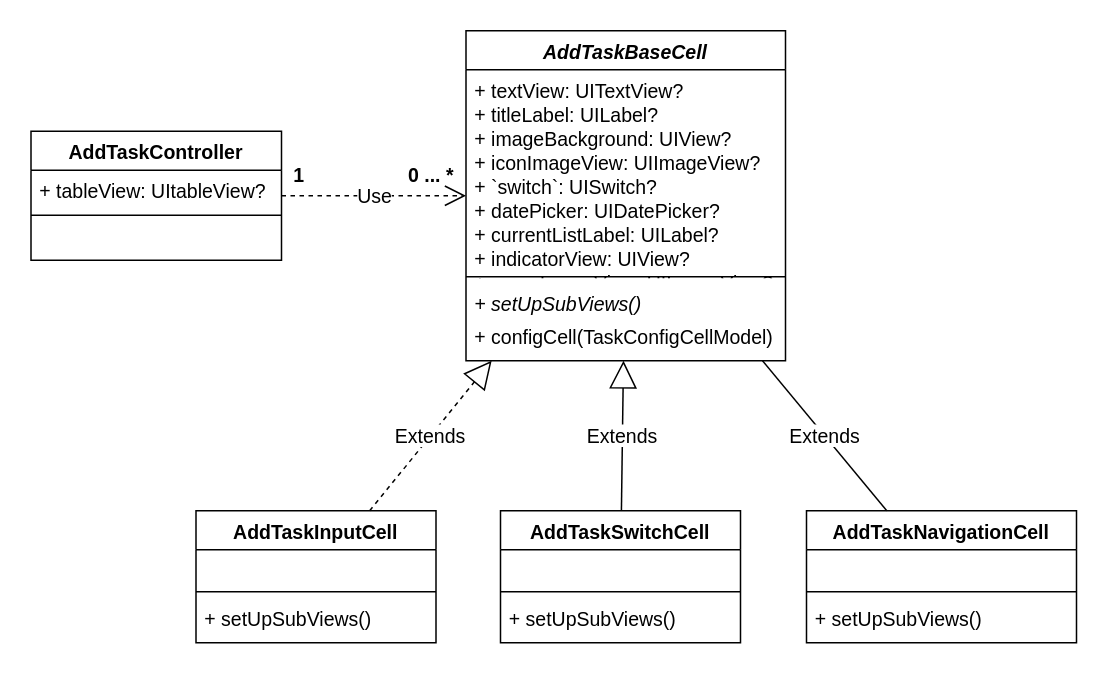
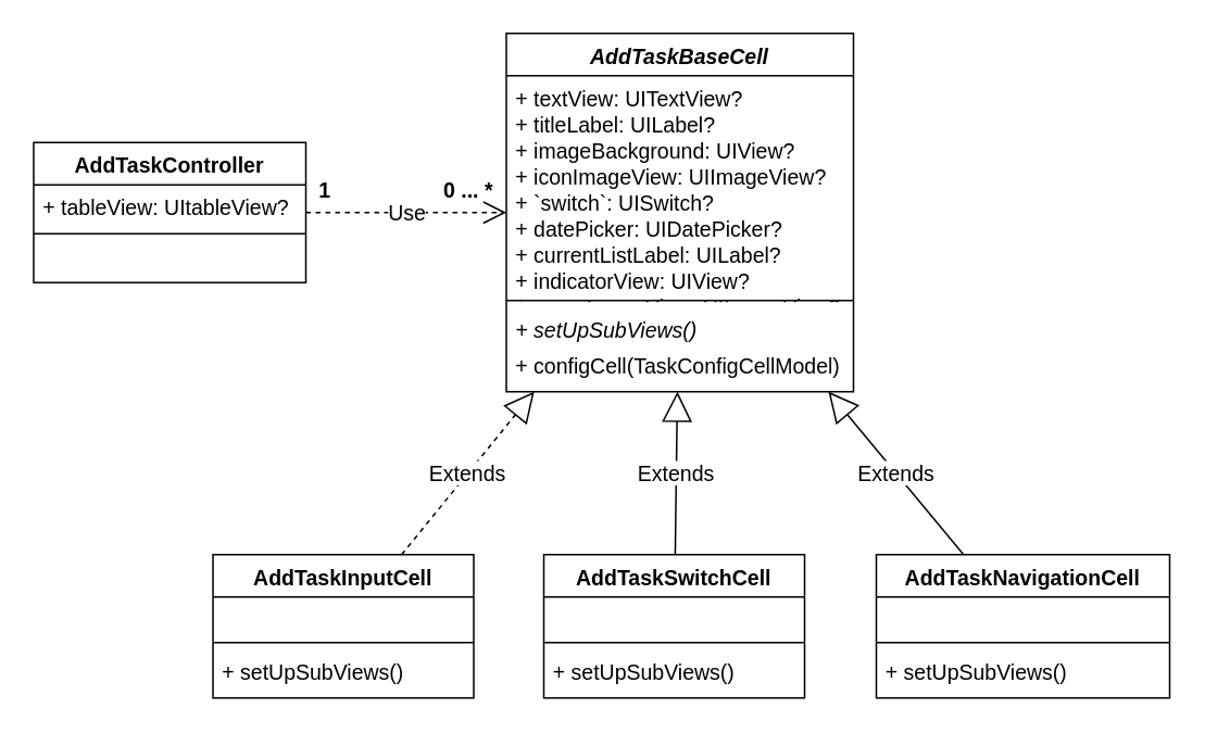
- <mxCell id="21" value="Extends" style="endArrow=none;endSize=16;endFill=0;html=1;rounded=0;fontSize=13;" edge="1" parent="1" source="15" target="2"><mxGeometry width="160" relative="1" as="geometry"><mxPoint x="423" y="350" as="sourcePoint" /><mxPoint x="423" y="250" as="targetPoint" /></mxGeometry></mxCell>
+ <mxCell id="21" value="Extends" style="endArrow=block;endSize=16;endFill=0;html=1;rounded=0;fontSize=13;" edge="1" parent="1" source="15" target="2"><mxGeometry width="160" relative="1" as="geometry"><mxPoint x="423" y="350" as="sourcePoint" /><mxPoint x="423" y="250" as="targetPoint" /></mxGeometry></mxCell>
